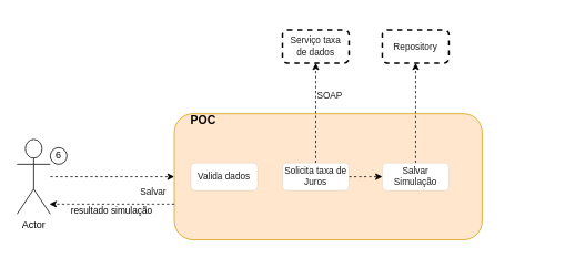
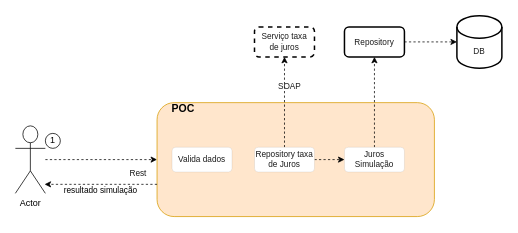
- <mxCell id="13" value="Serviço taxa de dados" style="text;html=1;strokeColor=none;fillColor=none;align=center;verticalAlign=middle;whiteSpace=wrap;rounded=0;dashed=1;labelBackgroundColor=none;fontSize=11;fontColor=#1C1C1C;" vertex="1" parent="1"><mxGeometry x="344" y="40" width="70" height="30" as="geometry" /></mxCell>
+ <mxCell id="13" value="Serviço taxa de juros" style="text;html=1;strokeColor=none;fillColor=none;align=center;verticalAlign=middle;whiteSpace=wrap;rounded=0;dashed=1;labelBackgroundColor=none;fontSize=11;fontColor=#1C1C1C;" vertex="1" parent="1"><mxGeometry x="344" y="40" width="70" height="30" as="geometry" /></mxCell>
- <mxCell id="18" value="Repository" style="rounded=1;whiteSpace=wrap;html=1;labelBackgroundColor=none;fontSize=11;fontColor=#1C1C1C;strokeWidth=2;dashed=1;" vertex="1" parent="1"><mxGeometry x="459" y="35" width="80" height="40" as="geometry" /></mxCell>
+ <mxCell id="18" value="Repository" style="rounded=1;whiteSpace=wrap;html=1;labelBackgroundColor=none;fontSize=11;fontColor=#1C1C1C;strokeWidth=2;dashed=0;" vertex="1" parent="1"><mxGeometry x="459" y="35" width="80" height="40" as="geometry" /></mxCell>
+ <mxCell id="17" style="edgeStyle=orthogonalEdgeStyle;rounded=0;orthogonalLoop=1;jettySize=auto;html=1;entryX=0;entryY=0.5;entryDx=0;entryDy=0;entryPerimeter=0;dashed=1;fontSize=11;fontColor=#1C1C1C;" edge="1" parent="1" source="18" target="21"><mxGeometry relative="1" as="geometry" /></mxCell>
+ <mxCell id="21" value="DB" style="shape=cylinder3;whiteSpace=wrap;html=1;boundedLbl=1;backgroundOutline=1;size=15;labelBackgroundColor=none;fontSize=11;fontColor=#1C1C1C;strokeWidth=2;" vertex="1" parent="1"><mxGeometry x="609" y="20" width="60" height="70" as="geometry" /></mxCell>
- <mxCell id="14" value="SOAP" style="text;html=1;strokeColor=none;fillColor=none;align=center;verticalAlign=middle;whiteSpace=wrap;rounded=0;dashed=1;labelBackgroundColor=none;fontSize=11;fontColor=#1C1C1C;" vertex="1" parent="1"><mxGeometry x="366" y="99" width="60" height="30" as="geometry" /></mxCell>
+ <mxCell id="14" value="SOAP" style="text;html=1;strokeColor=none;fillColor=none;align=center;verticalAlign=middle;whiteSpace=wrap;rounded=0;dashed=1;labelBackgroundColor=none;fontSize=11;fontColor=#1C1C1C;" vertex="1" parent="1"><mxGeometry x="356" y="99" width="60" height="30" as="geometry" /></mxCell>
- <mxCell id="5" value="6" style="ellipse;whiteSpace=wrap;html=1;" vertex="1" parent="1"><mxGeometry x="60" y="177" width="20" height="20" as="geometry" /></mxCell>
+ <mxCell id="5" value="1" style="ellipse;whiteSpace=wrap;html=1;" vertex="1" parent="1"><mxGeometry x="60" y="177" width="20" height="20" as="geometry" /></mxCell>
- <mxCell id="11" value="Solicita taxa de Juros" style="rounded=1;whiteSpace=wrap;html=1;labelBackgroundColor=none;fontSize=11;fontColor=#1C1C1C;strokeWidth=0;" vertex="1" parent="1"><mxGeometry x="339" y="195.5" width="80" height="33" as="geometry" /></mxCell>
+ <mxCell id="11" value="Repository taxa de Juros" style="rounded=1;whiteSpace=wrap;html=1;labelBackgroundColor=none;fontSize=11;fontColor=#1C1C1C;strokeWidth=0;" vertex="1" parent="1"><mxGeometry x="339" y="195.5" width="80" height="33" as="geometry" /></mxCell>
- <mxCell id="16" value="Salvar Simulação" style="rounded=1;whiteSpace=wrap;html=1;labelBackgroundColor=none;fontSize=11;fontColor=#1C1C1C;strokeWidth=0;" vertex="1" parent="1"><mxGeometry x="459" y="195.5" width="80" height="33" as="geometry" /></mxCell>
+ <mxCell id="16" value="Juros Simulação" style="rounded=1;whiteSpace=wrap;html=1;labelBackgroundColor=none;fontSize=11;fontColor=#1C1C1C;strokeWidth=0;" vertex="1" parent="1"><mxGeometry x="459" y="195.5" width="80" height="33" as="geometry" /></mxCell>
- <mxCell id="8" value="Salvar" style="text;html=1;strokeColor=none;fillColor=none;align=center;verticalAlign=middle;whiteSpace=wrap;rounded=0;labelBackgroundColor=none;fontSize=11;fontColor=#1C1C1C;" vertex="1" parent="1"><mxGeometry x="154" y="215" width="60" height="30" as="geometry" /></mxCell>
+ <mxCell id="8" value="Rest" style="text;html=1;strokeColor=none;fillColor=none;align=center;verticalAlign=middle;whiteSpace=wrap;rounded=0;labelBackgroundColor=none;fontSize=11;fontColor=#1C1C1C;" vertex="1" parent="1"><mxGeometry x="154" y="215" width="60" height="30" as="geometry" /></mxCell>
